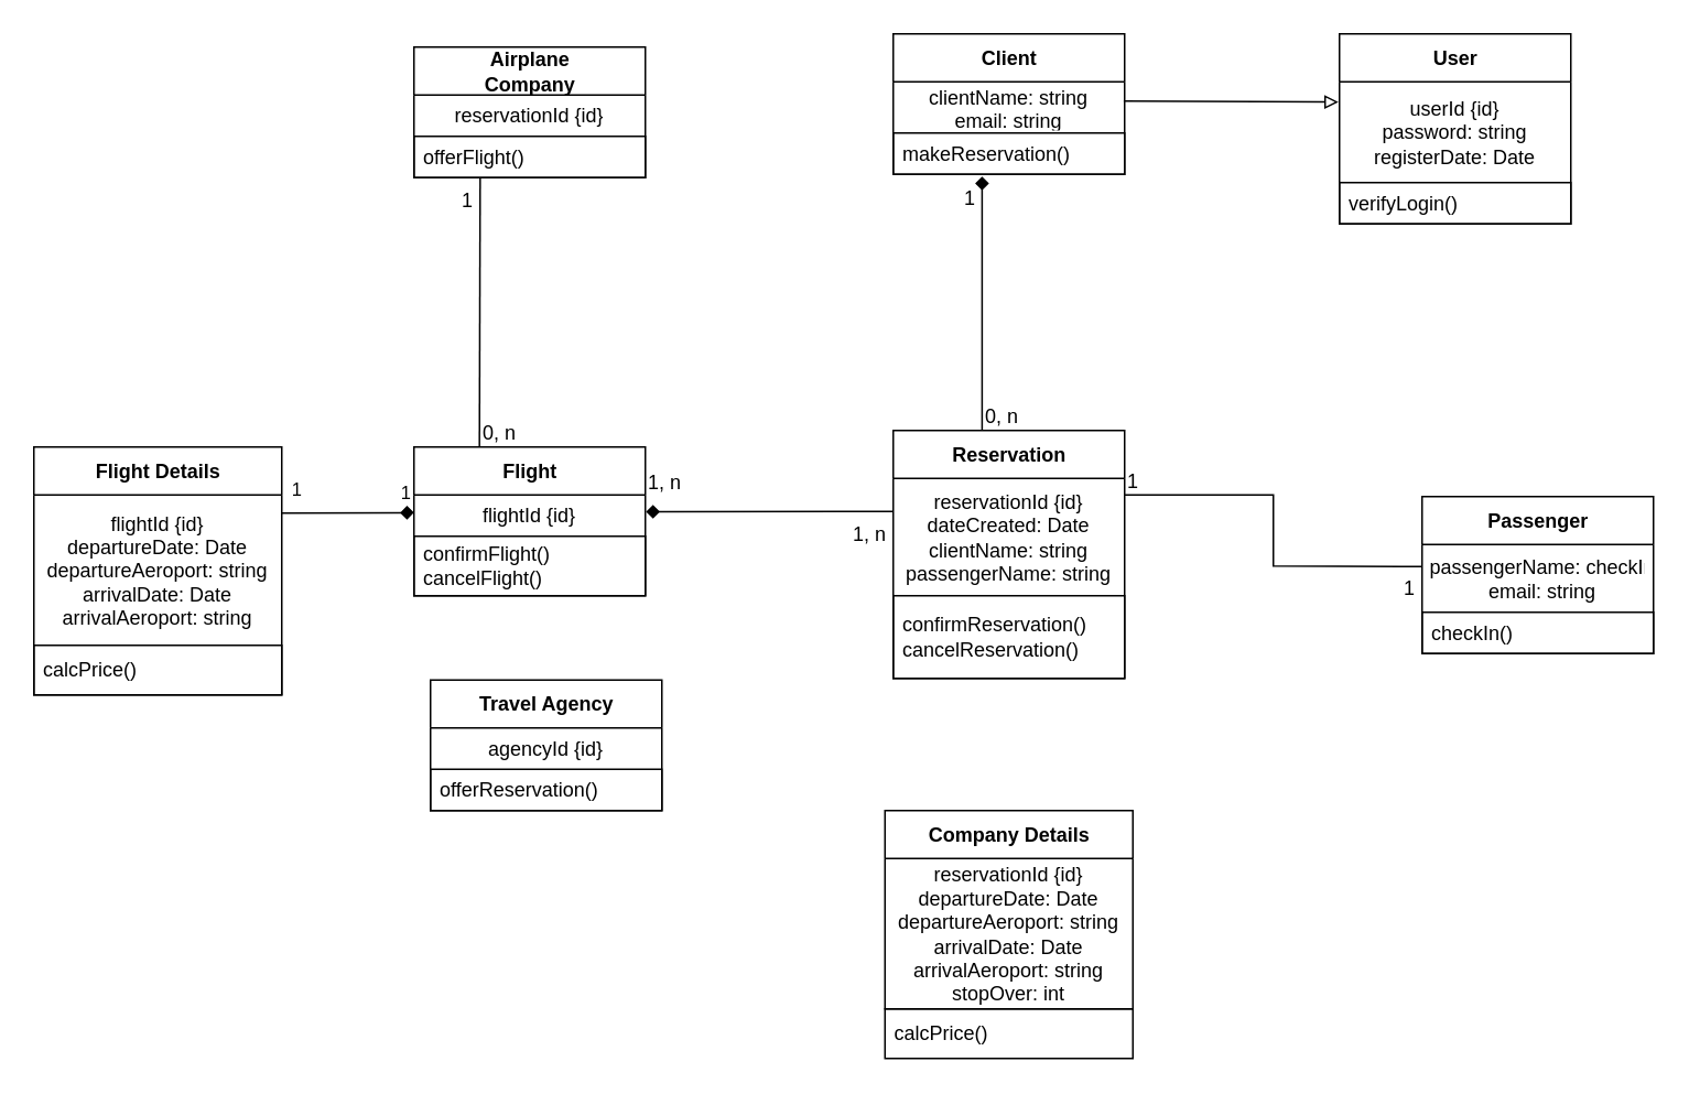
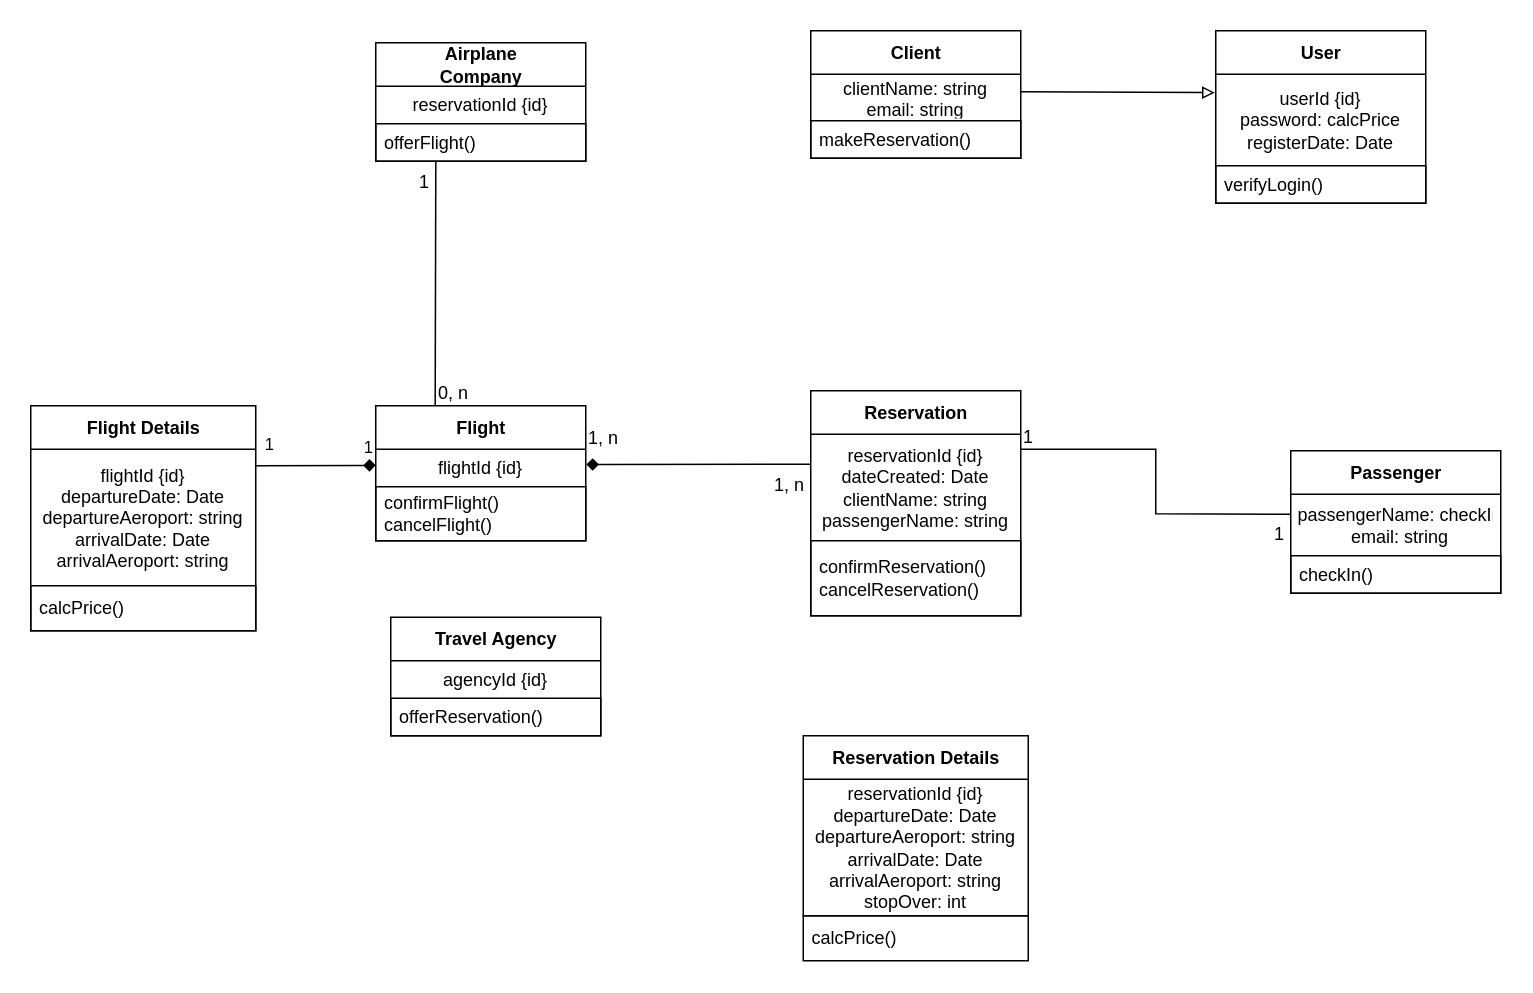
- <mxCell id="33" value="userId {id}&lt;br&gt;password: string&lt;br&gt;registerDate: Date" style="text;html=1;strokeColor=none;fillColor=none;align=center;verticalAlign=middle;spacingLeft=4;spacingRight=4;overflow=hidden;rotatable=0;points=[[0,0.5],[1,0.5]];portConstraint=eastwest;" vertex="1" parent="32"><mxGeometry y="29" width="140" height="61" as="geometry" /></mxCell>
+ <mxCell id="33" value="userId {id}&lt;br&gt;password: calcPrice&lt;br&gt;registerDate: Date" style="text;html=1;strokeColor=none;fillColor=none;align=center;verticalAlign=middle;spacingLeft=4;spacingRight=4;overflow=hidden;rotatable=0;points=[[0,0.5],[1,0.5]];portConstraint=eastwest;" vertex="1" parent="32"><mxGeometry y="29" width="140" height="61" as="geometry" /></mxCell>
- <mxCell id="14" value="" style="endArrow=diamond;html=1;rounded=0;align=center;verticalAlign=top;endFill=1;labelBackgroundColor=none;entryX=0.384;entryY=1.051;entryDx=0;entryDy=0;entryPerimeter=0;exitX=0.384;exitY=0;exitDx=0;exitDy=0;exitPerimeter=0;" parent="1" source="11" target="4" edge="1"><mxGeometry x="0.127" y="-26" relative="1" as="geometry"><mxPoint x="540" y="220" as="sourcePoint" /><mxPoint x="740" y="220" as="targetPoint" /><mxPoint as="offset" /></mxGeometry></mxCell>
- <mxCell id="15" value="0, n" style="resizable=0;html=1;align=left;verticalAlign=bottom;labelBackgroundColor=none;" parent="14" connectable="0" vertex="1"><mxGeometry x="-1" relative="1" as="geometry" /></mxCell>
- <mxCell id="16" value="1" style="resizable=0;html=1;align=right;verticalAlign=top;labelBackgroundColor=none;" parent="14" connectable="0" vertex="1"><mxGeometry x="1" relative="1" as="geometry"><mxPoint x="-4" as="offset" /></mxGeometry></mxCell>
- <mxCell id="38" value="Company Details" style="swimlane;fontStyle=1;align=center;verticalAlign=middle;childLayout=stackLayout;horizontal=1;startSize=29;horizontalStack=0;resizeParent=1;resizeParentMax=0;resizeLast=0;collapsible=0;marginBottom=0;html=1;" vertex="1" parent="1"><mxGeometry x="535" y="490" width="150" height="120" as="geometry" /></mxCell>
+ <mxCell id="38" value="Reservation Details" style="swimlane;fontStyle=1;align=center;verticalAlign=middle;childLayout=stackLayout;horizontal=1;startSize=29;horizontalStack=0;resizeParent=1;resizeParentMax=0;resizeLast=0;collapsible=0;marginBottom=0;html=1;" vertex="1" parent="1"><mxGeometry x="535" y="490" width="150" height="120" as="geometry" /></mxCell>
